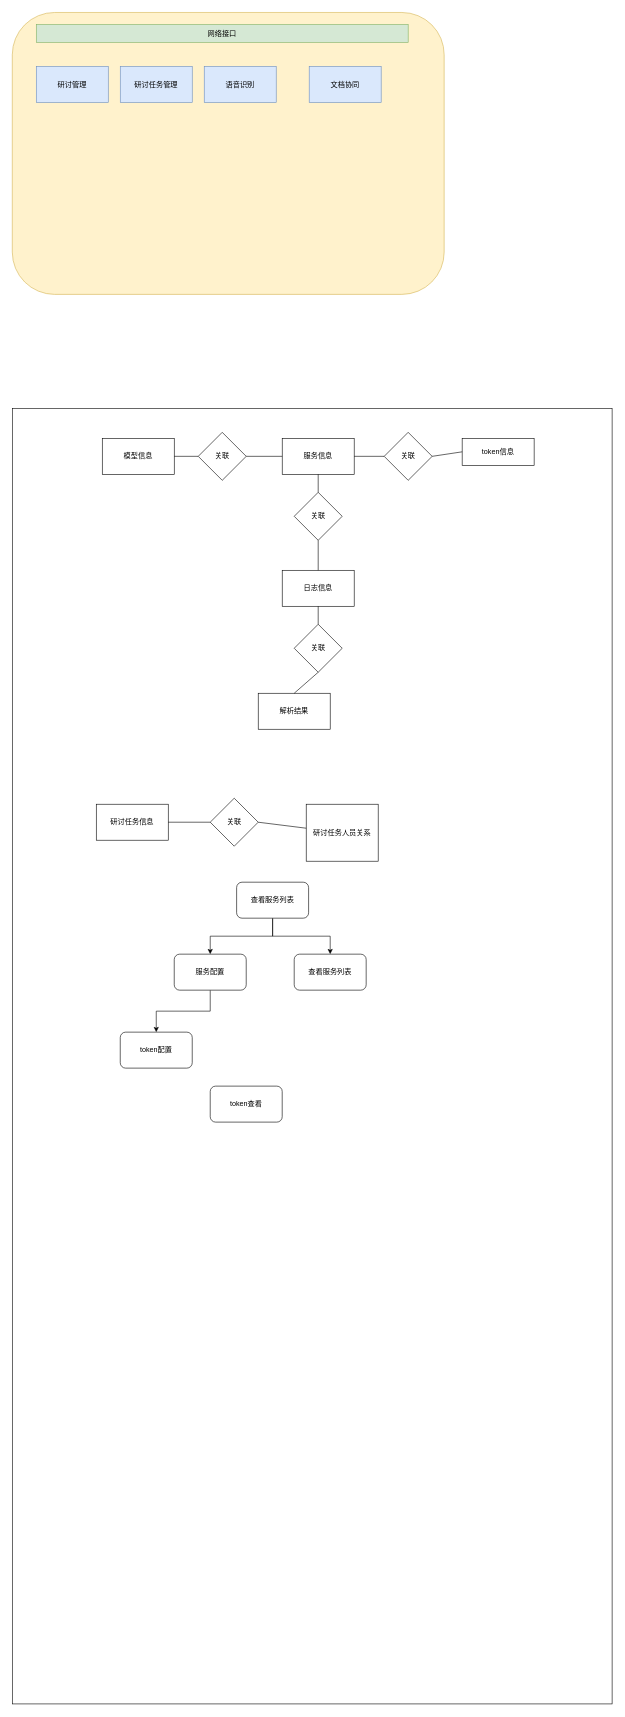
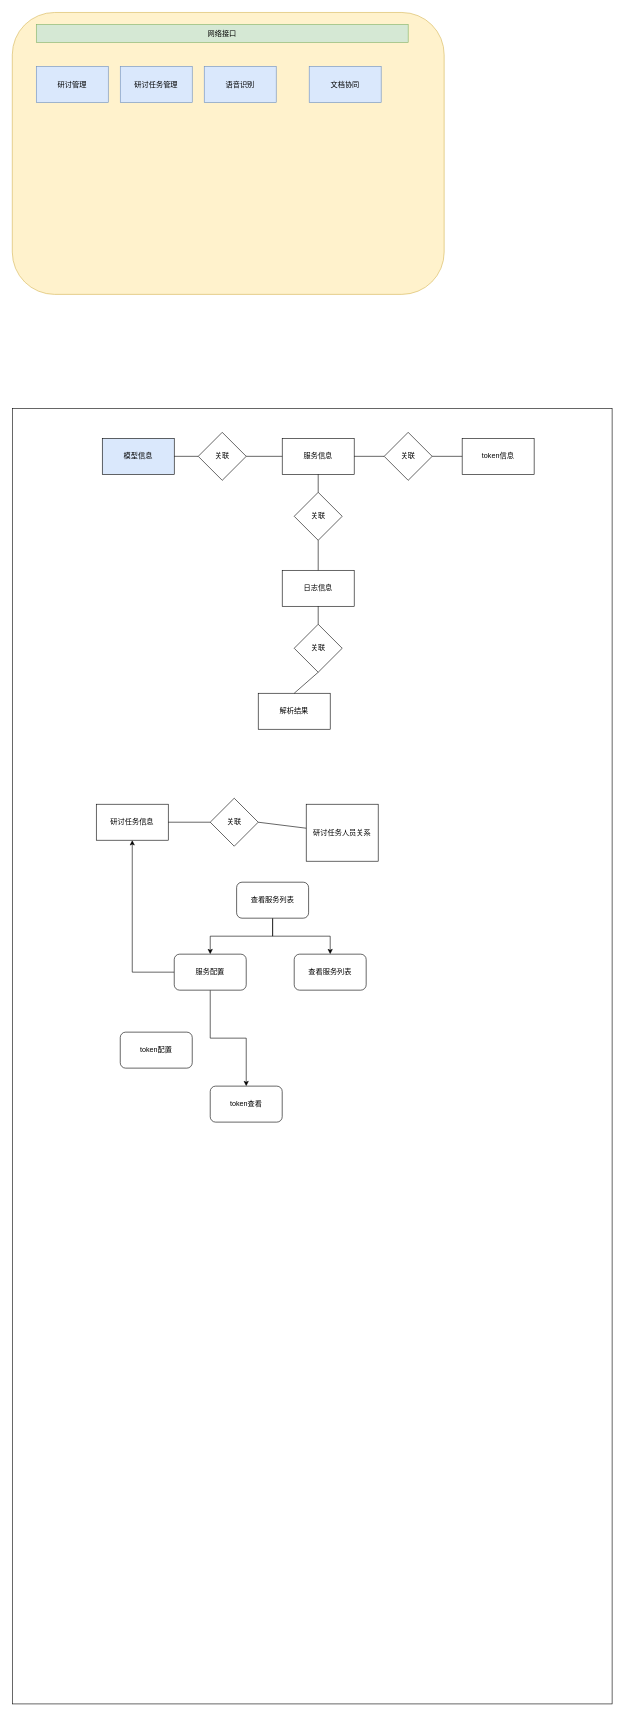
- <mxCell id="13" value="token信息" style="rounded=0;whiteSpace=wrap;html=1;" vertex="1" parent="1"><mxGeometry x="770" y="730" width="120" height="45" as="geometry" /></mxCell>
+ <mxCell id="13" value="token信息" style="rounded=0;whiteSpace=wrap;html=1;" vertex="1" parent="1"><mxGeometry x="770" y="730" width="120" height="60" as="geometry" /></mxCell>
- <mxCell id="9" value="模型信息" style="rounded=0;whiteSpace=wrap;html=1;" vertex="1" parent="1"><mxGeometry x="170" y="730" width="120" height="60" as="geometry" /></mxCell>
+ <mxCell id="9" value="模型信息" style="rounded=0;whiteSpace=wrap;html=1;fillColor=#dae8fc;" vertex="1" parent="1"><mxGeometry x="170" y="730" width="120" height="60" as="geometry" /></mxCell>
- <mxCell id="34" value="" style="edgeStyle=orthogonalEdgeStyle;rounded=0;orthogonalLoop=1;jettySize=auto;html=1;" edge="1" parent="1" source="36" target="38"><mxGeometry relative="1" as="geometry" /></mxCell>
+ <mxCell id="34" value="" style="edgeStyle=orthogonalEdgeStyle;rounded=0;orthogonalLoop=1;jettySize=auto;html=1;" edge="1" parent="1" source="36" target="26"><mxGeometry relative="1" as="geometry" /></mxCell>
+ <mxCell id="35" value="" style="edgeStyle=orthogonalEdgeStyle;rounded=0;orthogonalLoop=1;jettySize=auto;html=1;" edge="1" parent="1" source="36" target="39"><mxGeometry relative="1" as="geometry" /></mxCell>
